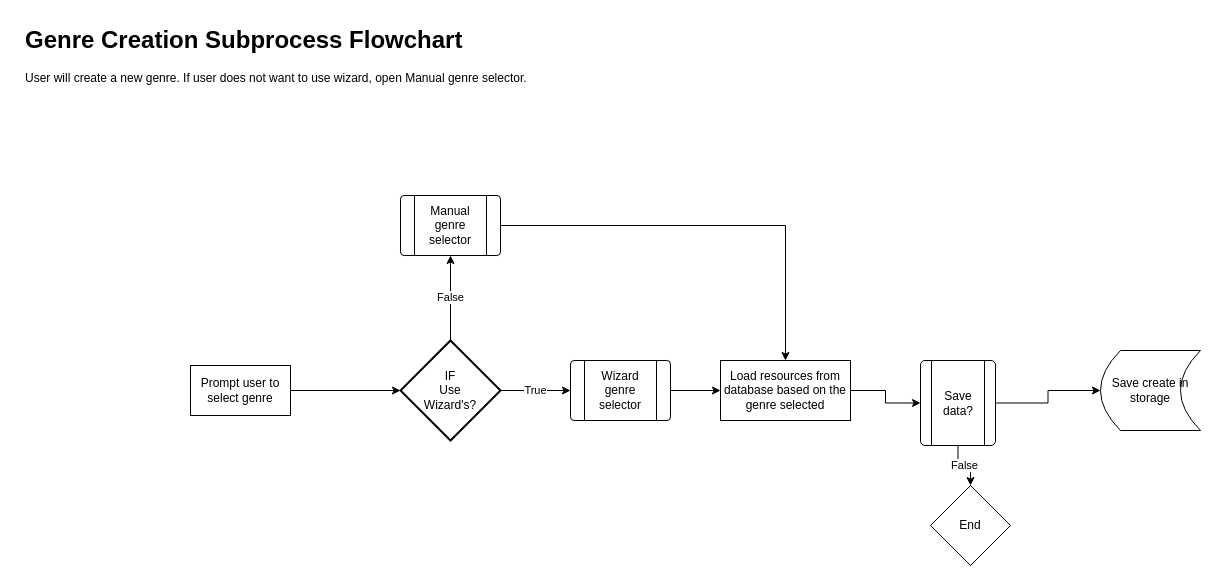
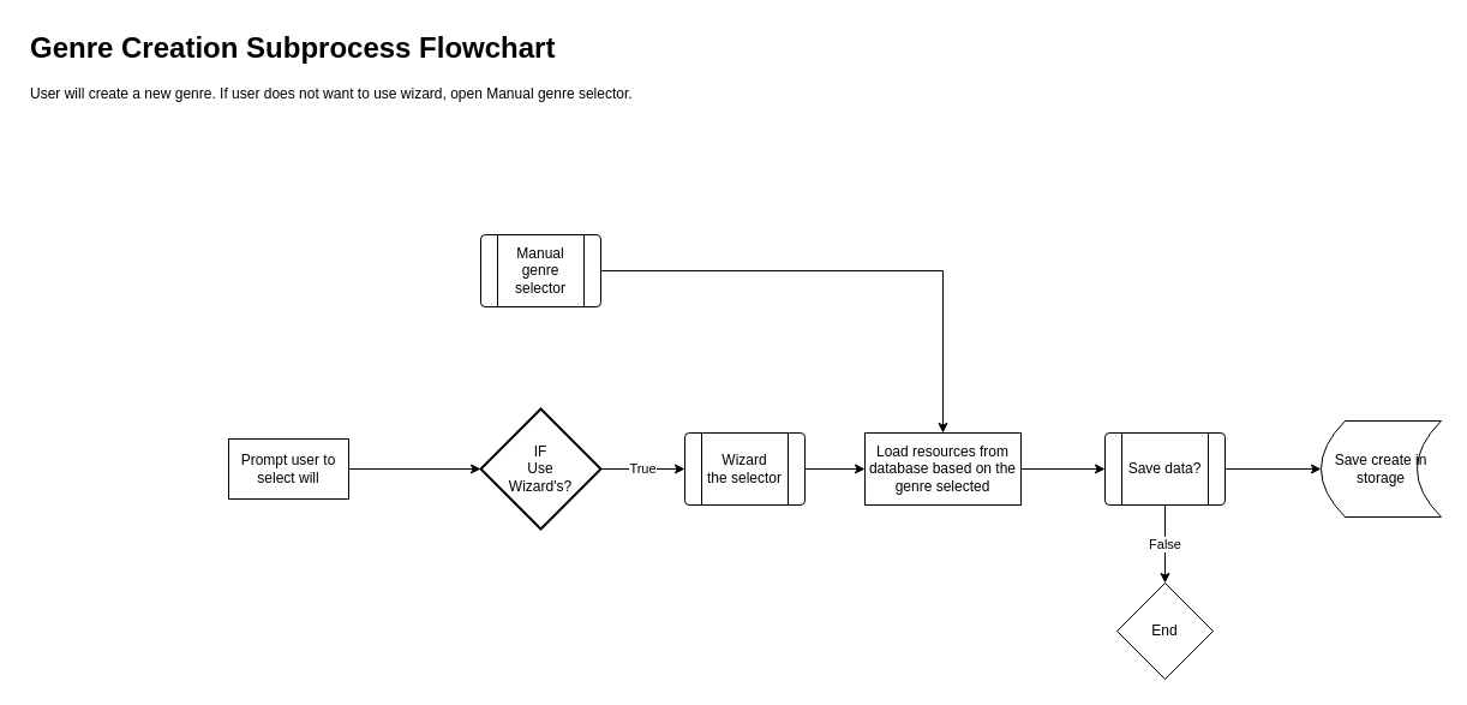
- <mxCell id="6" value="False" style="edgeStyle=orthogonalEdgeStyle;rounded=0;orthogonalLoop=1;jettySize=auto;html=1;entryX=0.5;entryY=1;entryDx=0;entryDy=0;" parent="1" source="8" target="10" edge="1"><mxGeometry relative="1" as="geometry" /></mxCell>
- <mxCell id="3" value="Prompt user to select genre" style="rounded=0;whiteSpace=wrap;html=1;" parent="1" vertex="1"><mxGeometry x="190" y="365" width="100" height="50" as="geometry" /></mxCell>
+ <mxCell id="3" value="Prompt user to select will" style="rounded=0;whiteSpace=wrap;html=1;" parent="1" vertex="1"><mxGeometry x="190" y="365" width="100" height="50" as="geometry" /></mxCell>
- <mxCell id="5" value="Wizard&lt;br&gt;genre selector" style="verticalLabelPosition=middle;verticalAlign=middle;html=1;shape=process;whiteSpace=wrap;rounded=1;size=0.14;arcSize=6;labelPosition=center;align=center;" parent="1" vertex="1"><mxGeometry x="570" y="360" width="100" height="60" as="geometry" /></mxCell>
+ <mxCell id="5" value="Wizard&lt;br&gt;the selector" style="verticalLabelPosition=middle;verticalAlign=middle;html=1;shape=process;whiteSpace=wrap;rounded=1;size=0.14;arcSize=6;labelPosition=center;align=center;" parent="1" vertex="1"><mxGeometry x="570" y="360" width="100" height="60" as="geometry" /></mxCell>
- <mxCell id="13" value="Save data?" style="verticalLabelPosition=middle;verticalAlign=middle;html=1;shape=process;whiteSpace=wrap;rounded=1;size=0.14;arcSize=6;labelPosition=center;align=center;" parent="1" vertex="1"><mxGeometry x="920" y="360" width="75" height="85" as="geometry" /></mxCell>
+ <mxCell id="13" value="Save data?" style="verticalLabelPosition=middle;verticalAlign=middle;html=1;shape=process;whiteSpace=wrap;rounded=1;size=0.14;arcSize=6;labelPosition=center;align=center;" parent="1" vertex="1"><mxGeometry x="920" y="360" width="100" height="60" as="geometry" /></mxCell>
